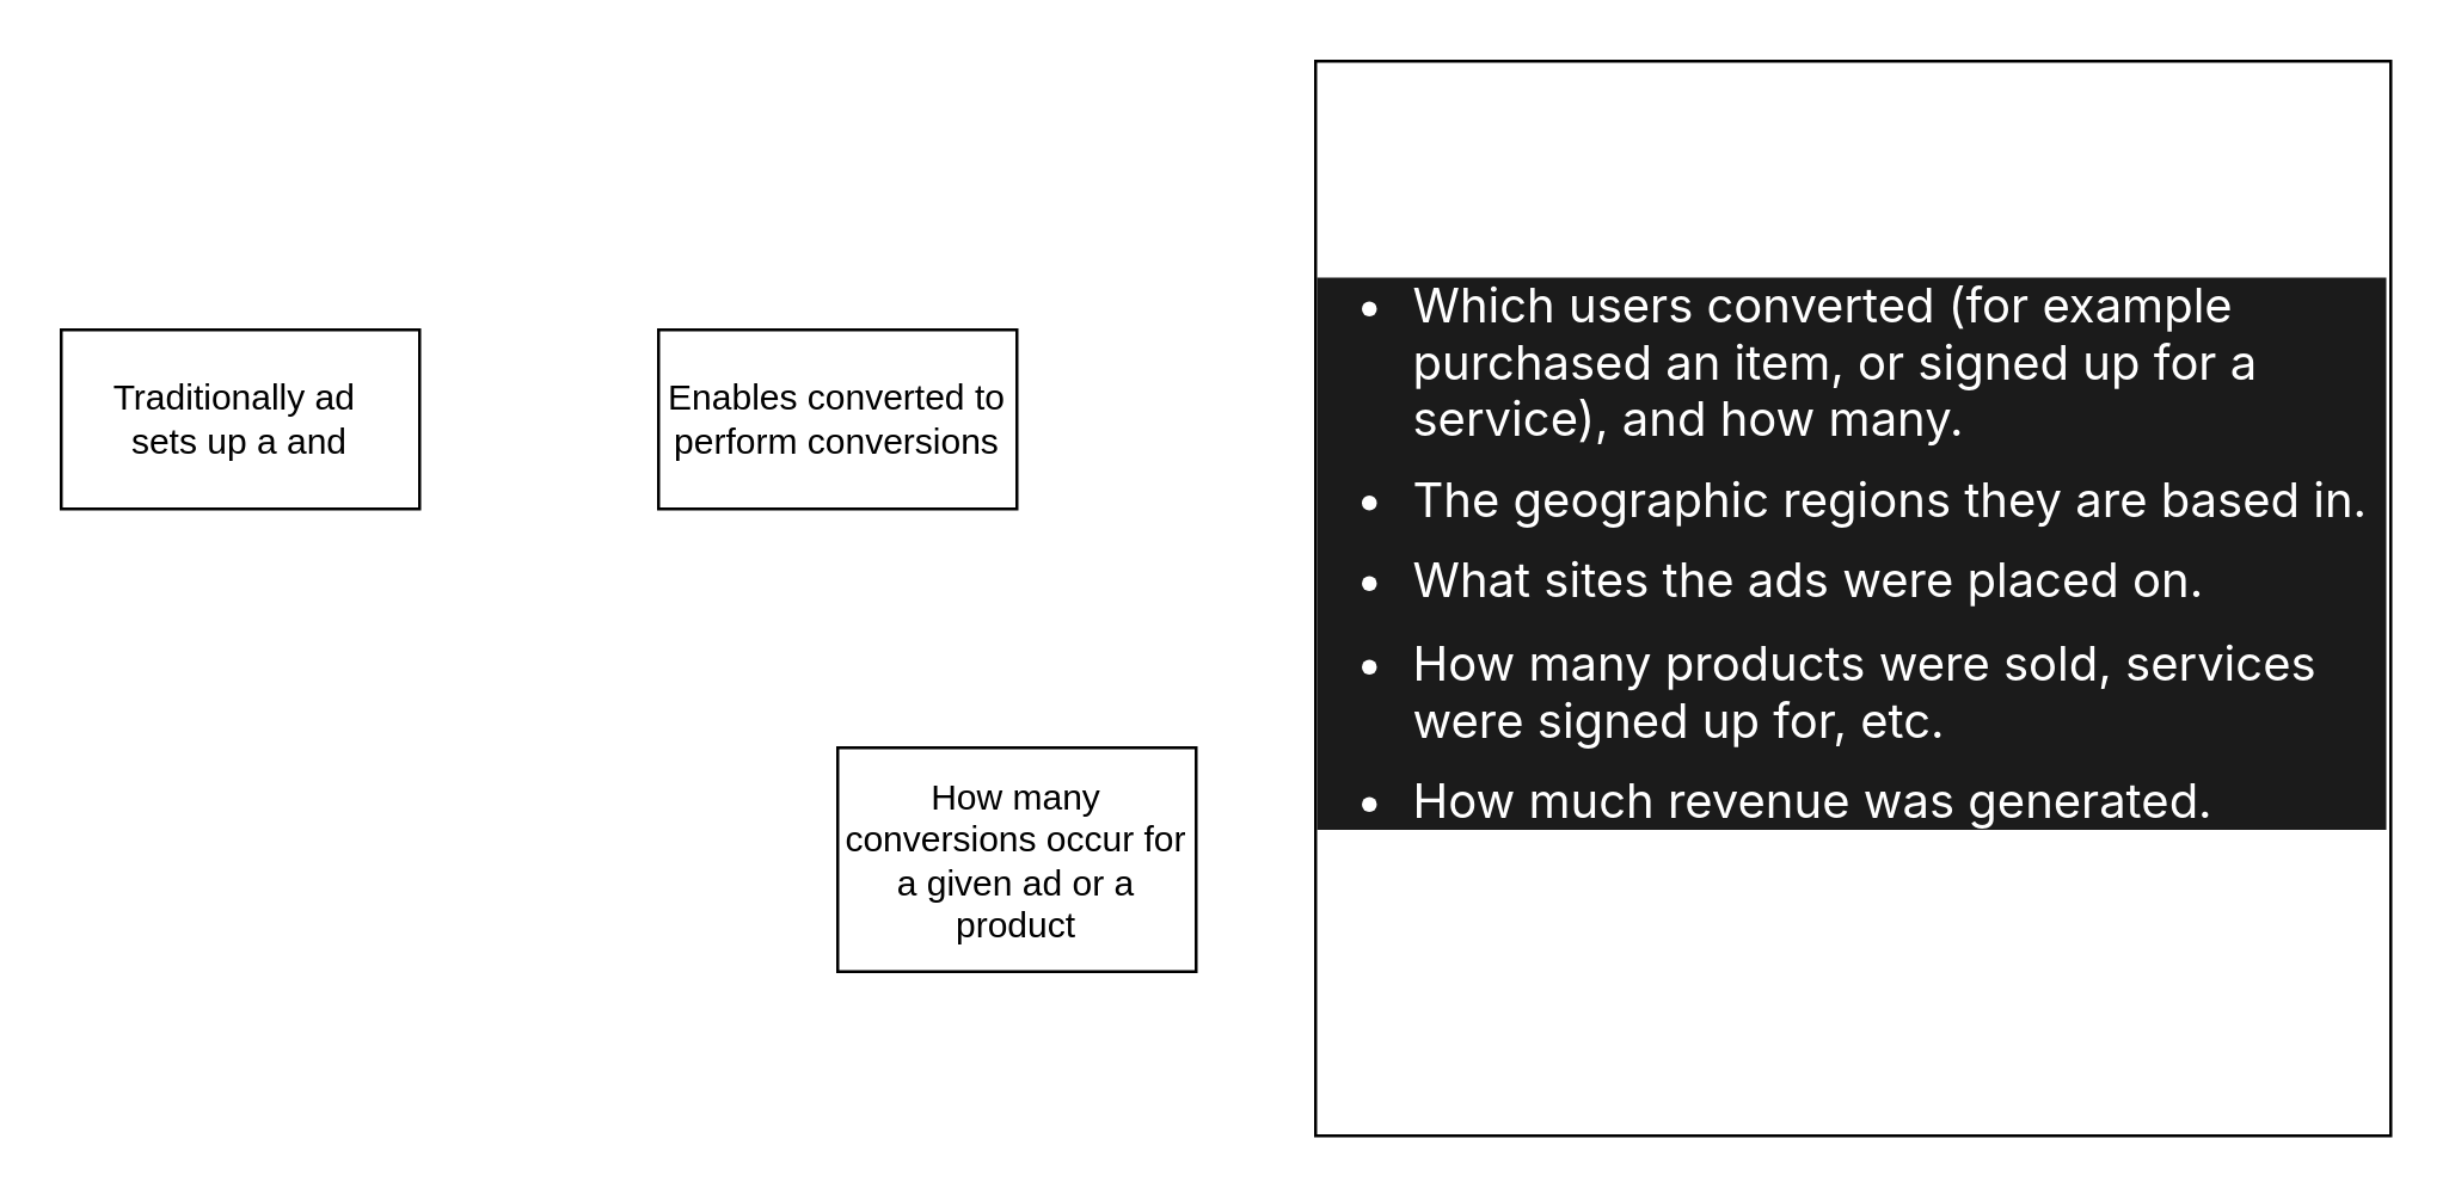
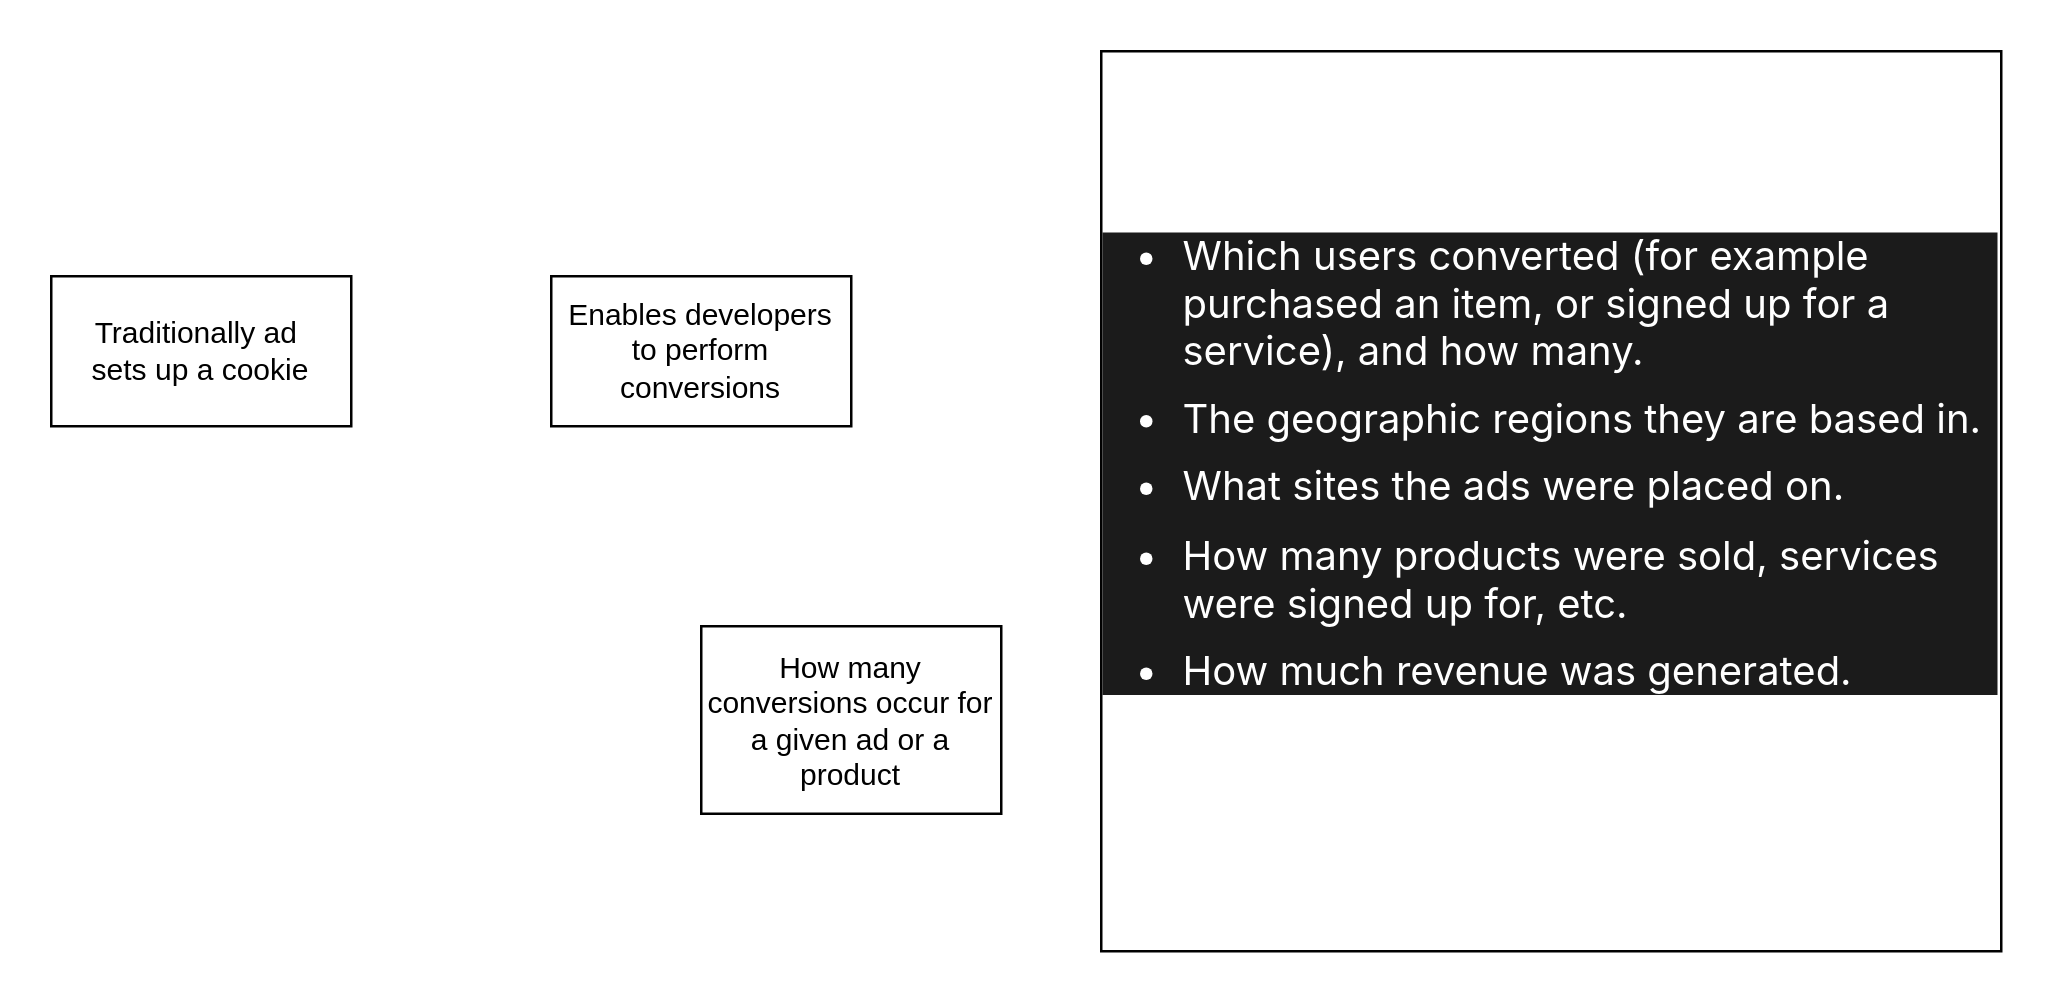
- <mxCell id="5" value="Traditionally ad&amp;nbsp;&lt;div&gt;sets up a and&lt;/div&gt;" style="rounded=0;whiteSpace=wrap;html=1;" vertex="1" parent="1"><mxGeometry x="20" y="110" width="120" height="60" as="geometry" /></mxCell>
+ <mxCell id="5" value="Traditionally ad&amp;nbsp;&lt;div&gt;sets up a cookie&lt;/div&gt;" style="rounded=0;whiteSpace=wrap;html=1;" vertex="1" parent="1"><mxGeometry x="20" y="110" width="120" height="60" as="geometry" /></mxCell>
- <mxCell id="2" value="Enables converted to perform conversions" style="rounded=0;whiteSpace=wrap;html=1;" vertex="1" parent="1"><mxGeometry x="220" y="110" width="120" height="60" as="geometry" /></mxCell>
+ <mxCell id="2" value="Enables developers to perform conversions" style="rounded=0;whiteSpace=wrap;html=1;" vertex="1" parent="1"><mxGeometry x="220" y="110" width="120" height="60" as="geometry" /></mxCell>
